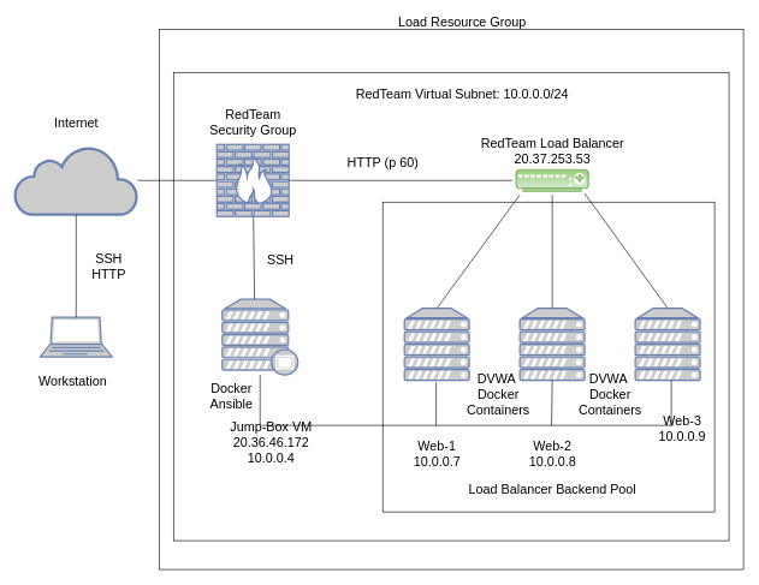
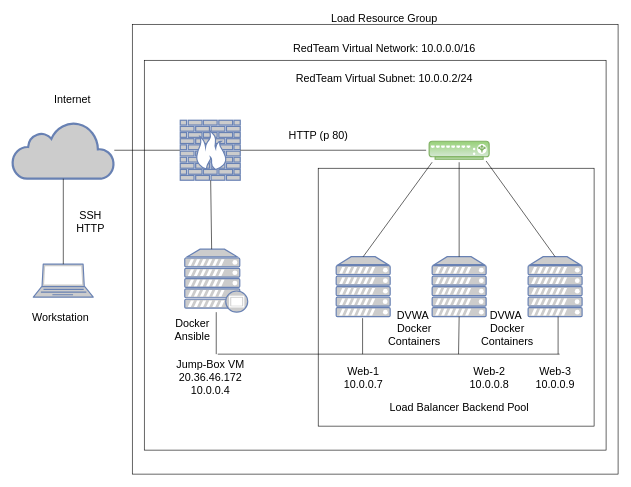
+ <mxCell id="27" value="&lt;font style=&quot;font-size: 18px&quot;&gt;RedTeam Virtual Network: 10.0.0.0/16&lt;/font&gt;" style="text;html=1;resizable=0;autosize=1;align=center;verticalAlign=middle;points=[];fillColor=none;strokeColor=none;rounded=0;" parent="1" vertex="1"><mxGeometry x="480" y="70" width="320" height="20" as="geometry" /></mxCell>
- <mxCell id="28" value="&lt;font style=&quot;font-size: 18px&quot;&gt;RedTeam Virtual Subnet: 10.0.0.0/24&lt;/font&gt;" style="text;html=1;resizable=0;autosize=1;align=center;verticalAlign=middle;points=[];fillColor=none;strokeColor=none;rounded=0;" parent="1" vertex="1"><mxGeometry x="485" y="120" width="310" height="20" as="geometry" /></mxCell>
+ <mxCell id="28" value="&lt;font style=&quot;font-size: 18px&quot;&gt;RedTeam Virtual Subnet: 10.0.0.2/24&lt;/font&gt;" style="text;html=1;resizable=0;autosize=1;align=center;verticalAlign=middle;points=[];fillColor=none;strokeColor=none;rounded=0;" parent="1" vertex="1"><mxGeometry x="485" y="120" width="310" height="20" as="geometry" /></mxCell>
- <mxCell id="24" value="&lt;font style=&quot;font-size: 18px&quot;&gt;Internet&lt;/font&gt;" style="text;html=1;resizable=0;autosize=1;align=center;verticalAlign=middle;points=[];fillColor=none;strokeColor=none;rounded=0;" parent="1" vertex="1"><mxGeometry x="65" y="160" width="80" height="20" as="geometry" /></mxCell>
+ <mxCell id="24" value="&lt;font style=&quot;font-size: 18px&quot;&gt;Internet&lt;/font&gt;" style="text;html=1;resizable=0;autosize=1;align=center;verticalAlign=middle;points=[];fillColor=none;strokeColor=none;rounded=0;" parent="1" vertex="1"><mxGeometry x="80" y="155" width="80" height="20" as="geometry" /></mxCell>
- <mxCell id="29" value="&lt;font style=&quot;font-size: 18px&quot;&gt;RedTeam&lt;br&gt;Security Group&lt;/font&gt;" style="text;html=1;resizable=0;autosize=1;align=center;verticalAlign=middle;points=[];fillColor=none;strokeColor=none;rounded=0;" parent="1" vertex="1"><mxGeometry x="280" y="150" width="140" height="40" as="geometry" /></mxCell>
- <mxCell id="31" value="&lt;font style=&quot;font-size: 18px&quot;&gt;RedTeam Load Balancer&lt;br&gt;20.37.253.53&lt;br&gt;&lt;/font&gt;" style="text;html=1;resizable=0;autosize=1;align=center;verticalAlign=middle;points=[];fillColor=none;strokeColor=none;rounded=0;" parent="1" vertex="1"><mxGeometry x="660" y="190" width="210" height="40" as="geometry" /></mxCell>
- <mxCell id="30" value="&lt;font style=&quot;font-size: 18px&quot;&gt;HTTP (p 60)&lt;/font&gt;" style="text;html=1;resizable=0;autosize=1;align=center;verticalAlign=middle;points=[];fillColor=none;strokeColor=none;rounded=0;" parent="1" vertex="1"><mxGeometry x="475" y="215" width="110" height="20" as="geometry" /></mxCell>
+ <mxCell id="30" value="&lt;font style=&quot;font-size: 18px&quot;&gt;HTTP (p 80)&lt;/font&gt;" style="text;html=1;resizable=0;autosize=1;align=center;verticalAlign=middle;points=[];fillColor=none;strokeColor=none;rounded=0;" parent="1" vertex="1"><mxGeometry x="475" y="215" width="110" height="20" as="geometry" /></mxCell>
- <mxCell id="34" value="&lt;font style=&quot;font-size: 18px&quot;&gt;SSH&lt;/font&gt;" style="text;html=1;resizable=0;autosize=1;align=center;verticalAlign=middle;points=[];fillColor=none;strokeColor=none;rounded=0;" parent="1" vertex="1"><mxGeometry x="362.5" y="350" width="50" height="20" as="geometry" /></mxCell>
- <mxCell id="39" value="&lt;font style=&quot;font-size: 18px&quot;&gt;Web-3&lt;br&gt;10.0.0.9&lt;br&gt;&lt;/font&gt;" style="text;html=1;resizable=0;autosize=1;align=center;verticalAlign=middle;points=[];fillColor=none;strokeColor=none;rounded=0;" parent="1" vertex="1"><mxGeometry x="905" y="575" width="80" height="40" as="geometry" /></mxCell>
+ <mxCell id="39" value="&lt;font style=&quot;font-size: 18px&quot;&gt;Web-3&lt;br&gt;10.0.0.9&lt;br&gt;&lt;/font&gt;" style="text;html=1;resizable=0;autosize=1;align=center;verticalAlign=middle;points=[];fillColor=none;strokeColor=none;rounded=0;" parent="1" vertex="1"><mxGeometry x="885" y="610" width="80" height="40" as="geometry" /></mxCell>
- <mxCell id="35" value="&lt;font style=&quot;font-size: 18px&quot;&gt;Jump-Box VM&lt;br&gt;20.36.46.172&lt;br&gt;10.0.0.4&lt;br&gt;&lt;/font&gt;" style="text;html=1;resizable=0;autosize=1;align=center;verticalAlign=middle;points=[];fillColor=none;strokeColor=none;rounded=0;" parent="1" vertex="1"><mxGeometry x="310" y="590" width="130" height="50" as="geometry" /></mxCell>
+ <mxCell id="35" value="&lt;font style=&quot;font-size: 18px&quot;&gt;Jump-Box VM&lt;br&gt;20.36.46.172&lt;br&gt;10.0.0.4&lt;br&gt;&lt;/font&gt;" style="text;html=1;resizable=0;autosize=1;align=center;verticalAlign=middle;points=[];fillColor=none;strokeColor=none;rounded=0;" parent="1" vertex="1"><mxGeometry x="285" y="605" width="130" height="50" as="geometry" /></mxCell>
- <mxCell id="38" value="&lt;font style=&quot;font-size: 18px&quot;&gt;Web-2&lt;br&gt;10.0.0.8&lt;br&gt;&lt;/font&gt;" style="text;html=1;resizable=0;autosize=1;align=center;verticalAlign=middle;points=[];fillColor=none;strokeColor=none;rounded=0;" parent="1" vertex="1"><mxGeometry x="725" y="610" width="80" height="40" as="geometry" /></mxCell>
+ <mxCell id="38" value="&lt;font style=&quot;font-size: 18px&quot;&gt;Web-2&lt;br&gt;10.0.0.8&lt;br&gt;&lt;/font&gt;" style="text;html=1;resizable=0;autosize=1;align=center;verticalAlign=middle;points=[];fillColor=none;strokeColor=none;rounded=0;" parent="1" vertex="1"><mxGeometry x="775" y="610" width="80" height="40" as="geometry" /></mxCell>
